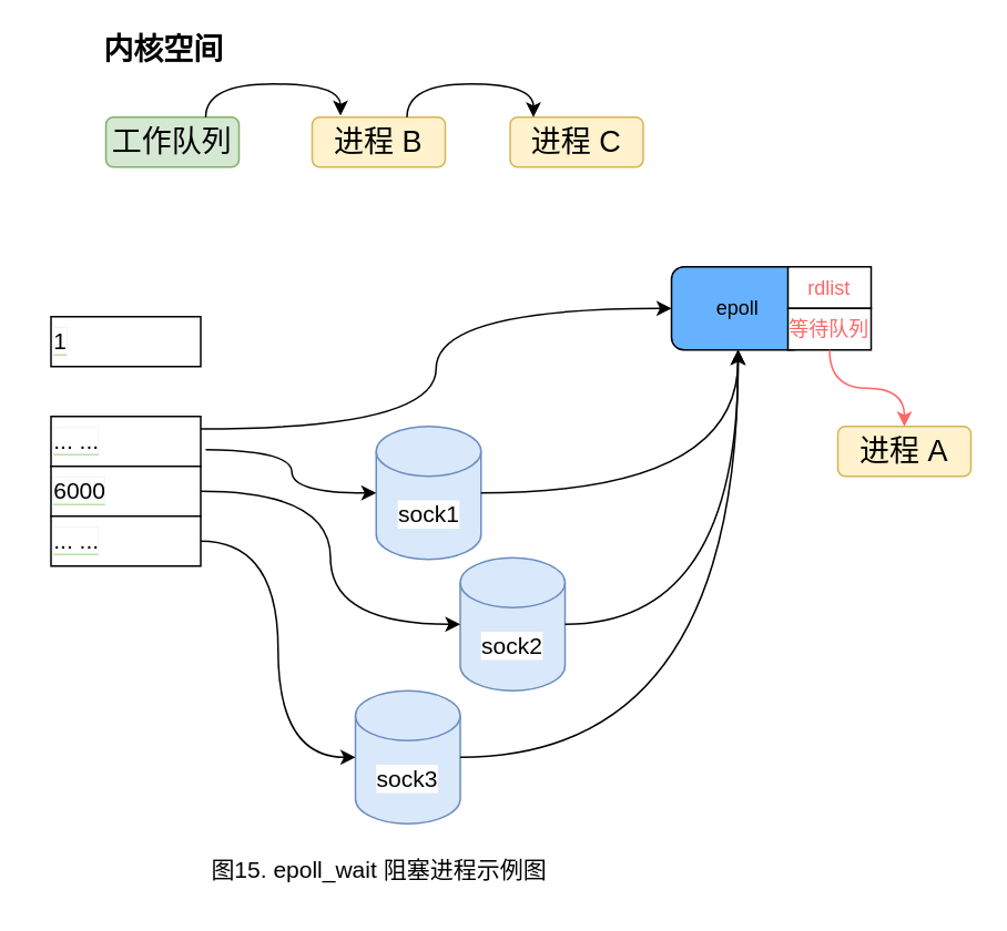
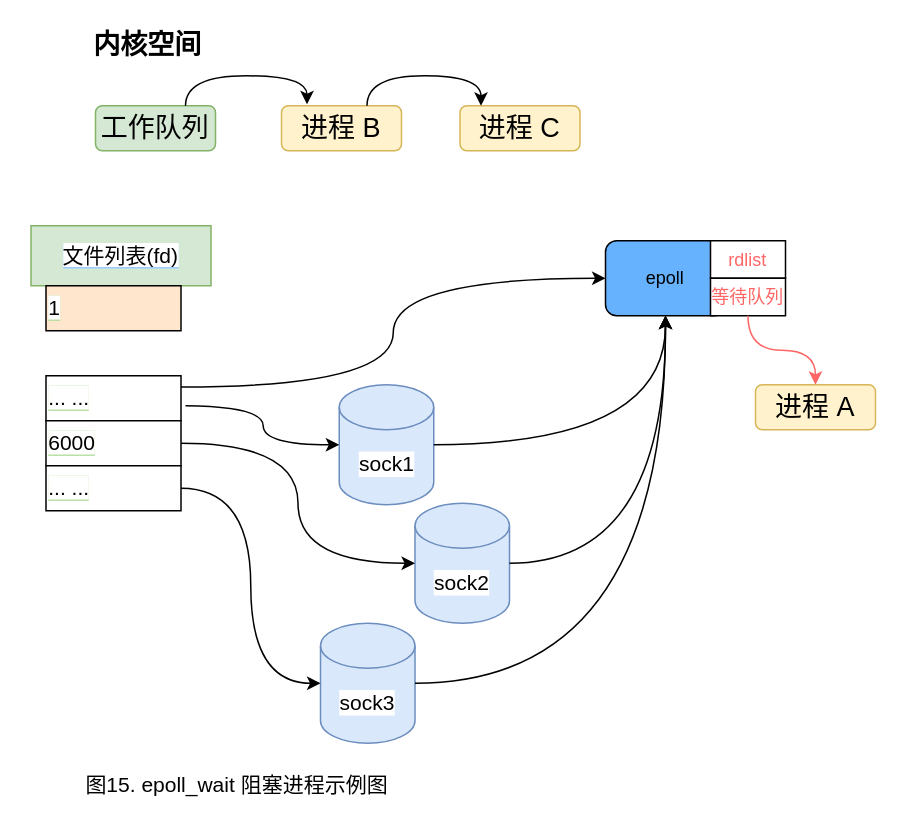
+ <mxCell id="8" value="&lt;span style=&quot;background-color: rgb(255, 255, 255);&quot;&gt;文件列表(fd)&lt;/span&gt;" style="rounded=0;whiteSpace=wrap;html=1;labelBackgroundColor=#99CCFF;fontSize=14;fillColor=#d5e8d4;strokeColor=#82b366;" parent="1" vertex="1"><mxGeometry x="20" y="150" width="120" height="40" as="geometry" /></mxCell>
- <mxCell id="9" value="&lt;span style=&quot;background-color: rgb(255, 255, 255);&quot;&gt;1&lt;/span&gt;" style="rounded=0;whiteSpace=wrap;html=1;labelBackgroundColor=#B9E0A5;fontSize=14;align=left;" parent="1" vertex="1"><mxGeometry x="30" y="190" width="90" height="30" as="geometry" /></mxCell>
+ <mxCell id="9" value="&lt;span style=&quot;background-color: rgb(255, 255, 255);&quot;&gt;1&lt;/span&gt;" style="rounded=0;whiteSpace=wrap;html=1;labelBackgroundColor=#B9E0A5;fontSize=14;align=left;fillColor=#ffe6cc;" parent="1" vertex="1"><mxGeometry x="30" y="190" width="90" height="30" as="geometry" /></mxCell>
- <mxCell id="7" value="图15. epoll_wait 阻塞进程示例图" style="text;html=1;align=center;verticalAlign=middle;resizable=0;points=[];autosize=1;strokeColor=none;fillColor=none;fontSize=14;" parent="1" vertex="1"><mxGeometry x="112" y="508" width="230" height="30" as="geometry" /></mxCell>
+ <mxCell id="7" value="图15. epoll_wait 阻塞进程示例图" style="text;html=1;align=center;verticalAlign=middle;resizable=0;points=[];autosize=1;strokeColor=none;fillColor=none;fontSize=14;" parent="1" vertex="1"><mxGeometry x="42" y="508" width="230" height="30" as="geometry" /></mxCell>
